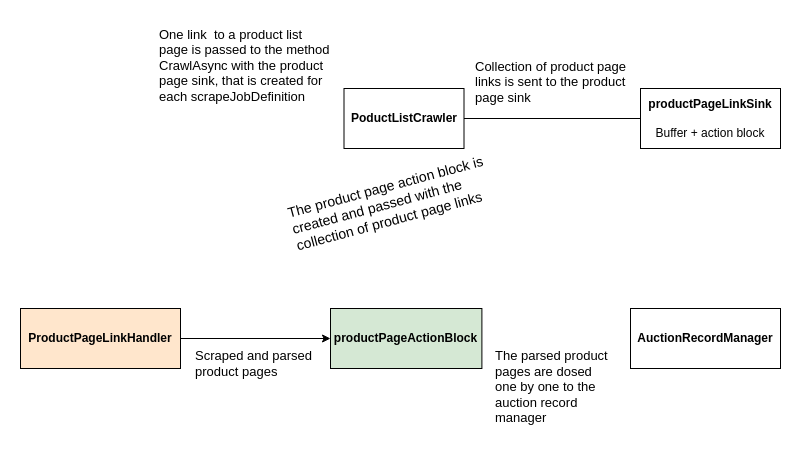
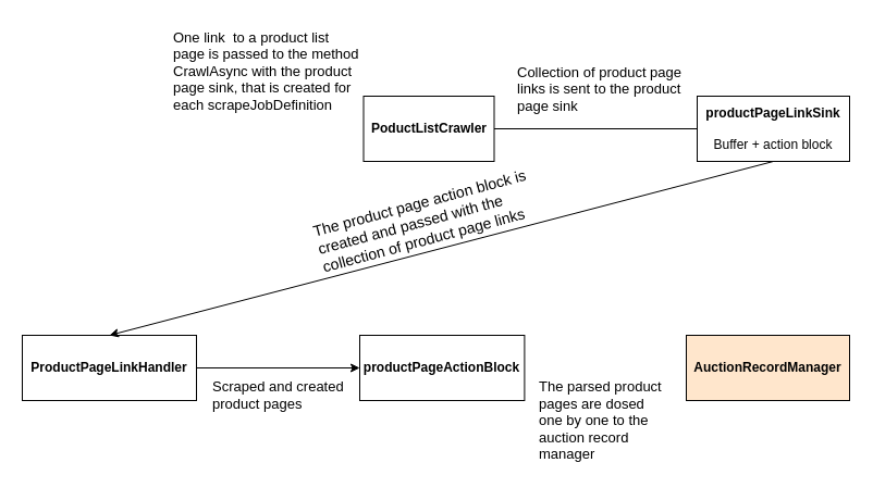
- <mxCell id="3" value="&lt;b&gt;PoductListCrawler&lt;/b&gt;" style="rounded=0;whiteSpace=wrap;html=1;" parent="1" vertex="1"><mxGeometry x="343.5" y="88" width="120" height="60" as="geometry" /></mxCell>
+ <mxCell id="3" value="&lt;b&gt;PoductListCrawler&lt;/b&gt;" style="rounded=0;whiteSpace=wrap;html=1;" parent="1" vertex="1"><mxGeometry x="333.5" y="88" width="120" height="60" as="geometry" /></mxCell>
+ <mxCell id="9" value="" style="endArrow=classic;html=1;rounded=0;exitX=0.5;exitY=1;exitDx=0;exitDy=0;entryX=0.5;entryY=0;entryDx=0;entryDy=0;" parent="1" source="2" target="6" edge="1"><mxGeometry width="50" height="50" relative="1" as="geometry"><mxPoint x="466" y="238" as="sourcePoint" /><mxPoint x="660" y="238" as="targetPoint" /></mxGeometry></mxCell>
- <mxCell id="6" value="&lt;b&gt;ProductPageLinkHandler&lt;/b&gt;" style="rounded=0;whiteSpace=wrap;html=1;fillColor=#ffe6cc;" parent="1" vertex="1"><mxGeometry x="20" y="308" width="160" height="60" as="geometry" /></mxCell>
+ <mxCell id="6" value="&lt;b&gt;ProductPageLinkHandler&lt;/b&gt;" style="rounded=0;whiteSpace=wrap;html=1;" parent="1" vertex="1"><mxGeometry x="20" y="308" width="160" height="60" as="geometry" /></mxCell>
- <mxCell id="5" value="&lt;b&gt;productPageActionBlock&lt;/b&gt;" style="rounded=0;whiteSpace=wrap;html=1;fillColor=#d5e8d4;" parent="1" vertex="1"><mxGeometry x="330" y="308" width="151.4" height="60" as="geometry" /></mxCell>
+ <mxCell id="5" value="&lt;b&gt;productPageActionBlock&lt;/b&gt;" style="rounded=0;whiteSpace=wrap;html=1;" parent="1" vertex="1"><mxGeometry x="330" y="308" width="151.4" height="60" as="geometry" /></mxCell>
- <mxCell id="4" value="&lt;b&gt;AuctionRecordManager&lt;/b&gt;" style="rounded=0;whiteSpace=wrap;html=1;" parent="1" vertex="1"><mxGeometry x="630" y="308" width="150" height="60" as="geometry" /></mxCell>
+ <mxCell id="4" value="&lt;b&gt;AuctionRecordManager&lt;/b&gt;" style="rounded=0;whiteSpace=wrap;html=1;fillColor=#ffe6cc;" parent="1" vertex="1"><mxGeometry x="630" y="308" width="150" height="60" as="geometry" /></mxCell>
- <mxCell id="13" value="&lt;font style=&quot;font-size: 13px;&quot;&gt;Scraped and parsed product pages&lt;/font&gt;" style="text;html=1;strokeColor=none;fillColor=none;spacing=5;spacingTop=-20;whiteSpace=wrap;overflow=hidden;rounded=0;" vertex="1" parent="1"><mxGeometry x="190" y="358" width="130" height="45" as="geometry" /></mxCell>
+ <mxCell id="13" value="&lt;font style=&quot;font-size: 13px;&quot;&gt;Scraped and created product pages&lt;/font&gt;" style="text;html=1;strokeColor=none;fillColor=none;spacing=5;spacingTop=-20;whiteSpace=wrap;overflow=hidden;rounded=0;" vertex="1" parent="1"><mxGeometry x="190" y="358" width="130" height="45" as="geometry" /></mxCell>
